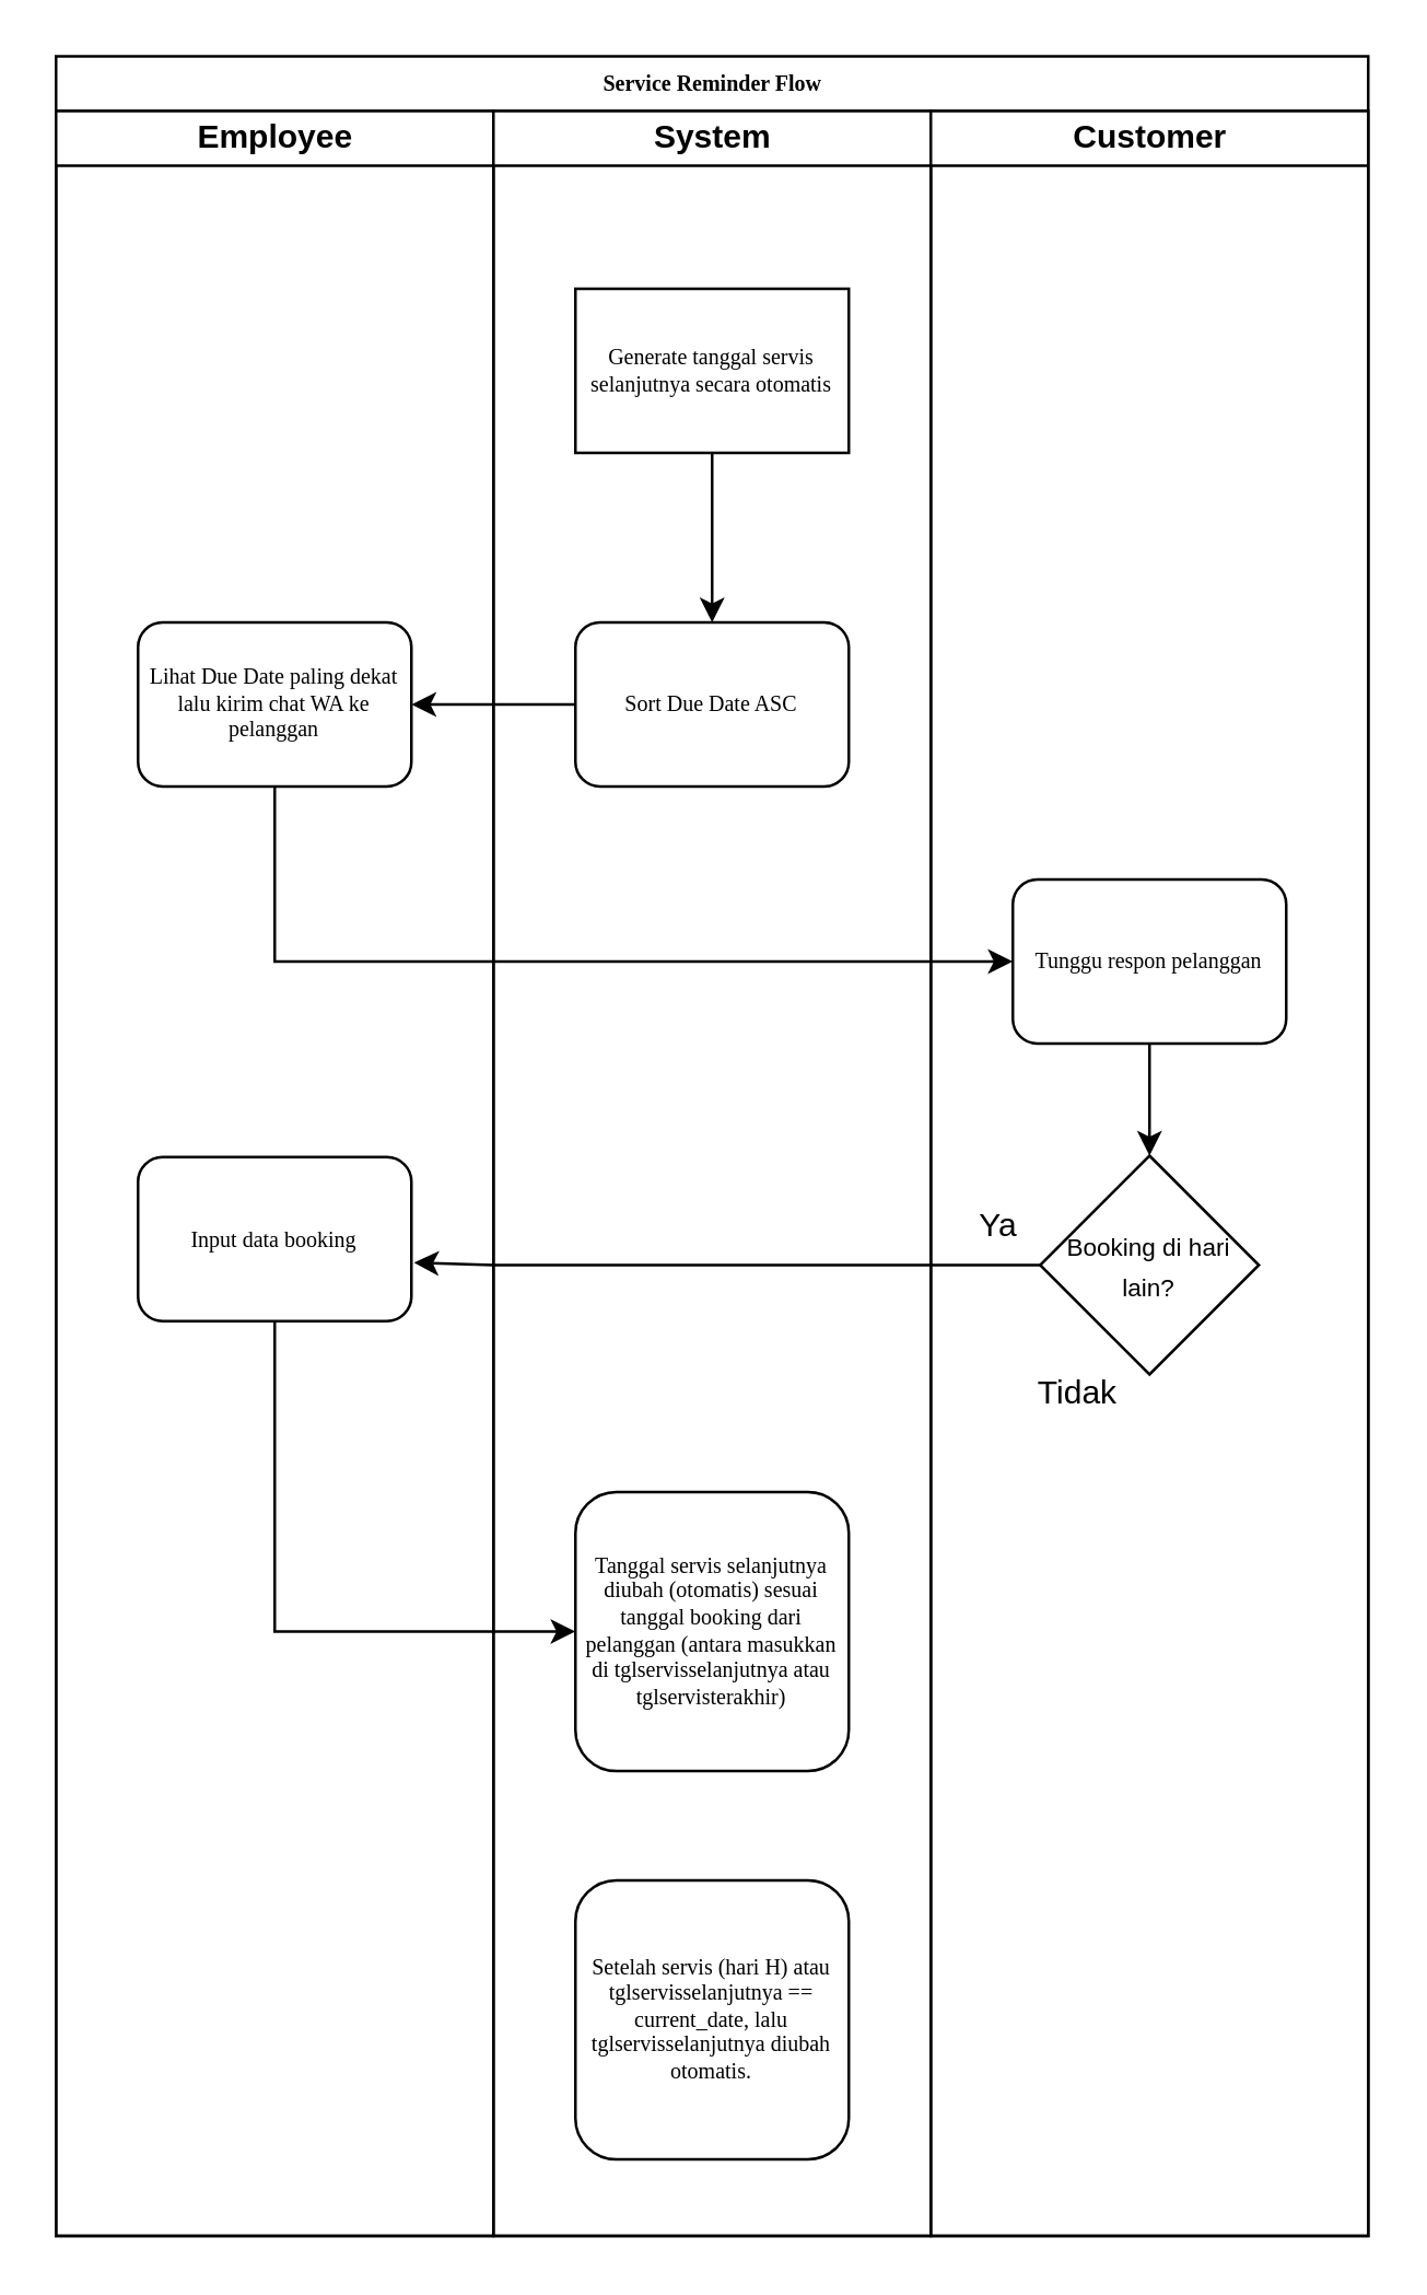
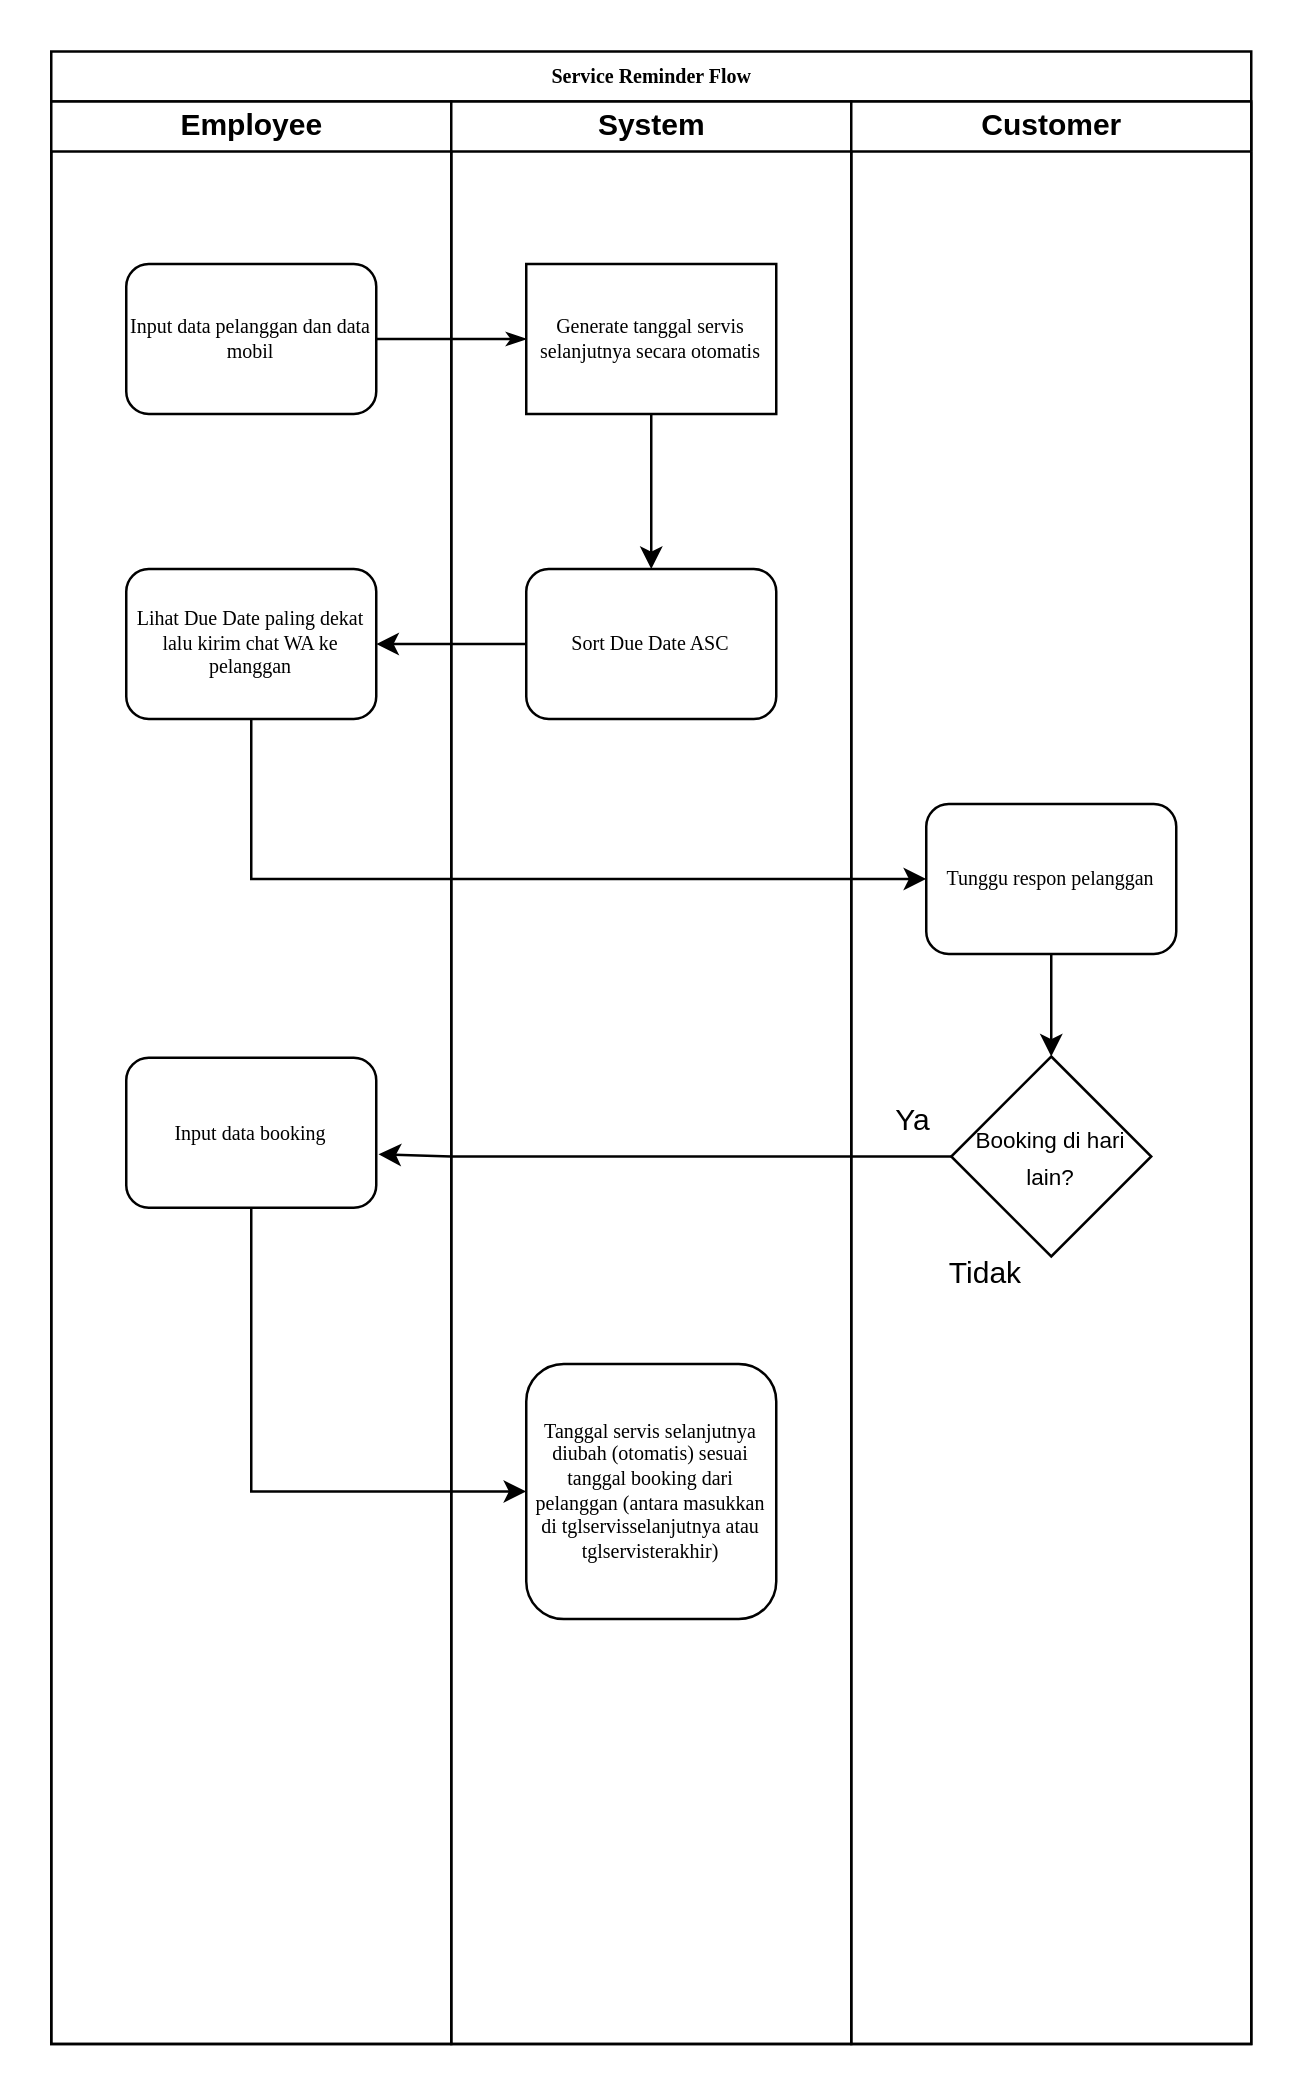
+ <mxCell id="4" value="Input data pelanggan dan data mobil" style="rounded=1;whiteSpace=wrap;html=1;shadow=0;labelBackgroundColor=none;strokeWidth=1;fontFamily=Verdana;fontSize=8;align=center;" parent="3" vertex="1"><mxGeometry x="30" y="65" width="100" height="60" as="geometry" /></mxCell>
+ <mxCell id="7" style="edgeStyle=orthogonalEdgeStyle;rounded=1;html=1;labelBackgroundColor=none;startArrow=none;startFill=0;startSize=5;endArrow=classicThin;endFill=1;endSize=5;jettySize=auto;orthogonalLoop=1;strokeWidth=1;fontFamily=Verdana;fontSize=8" parent="2" source="4" target="10" edge="1"><mxGeometry relative="1" as="geometry" /></mxCell>
- <mxCell id="13" value="Setelah servis (hari H) atau tglservisselanjutnya == current_date, lalu tglservisselanjutnya diubah otomatis." style="rounded=1;whiteSpace=wrap;html=1;shadow=0;labelBackgroundColor=none;strokeWidth=1;fontFamily=Verdana;fontSize=8;align=center;" vertex="1" parent="8"><mxGeometry x="30" y="647" width="100" height="102" as="geometry" /></mxCell>
